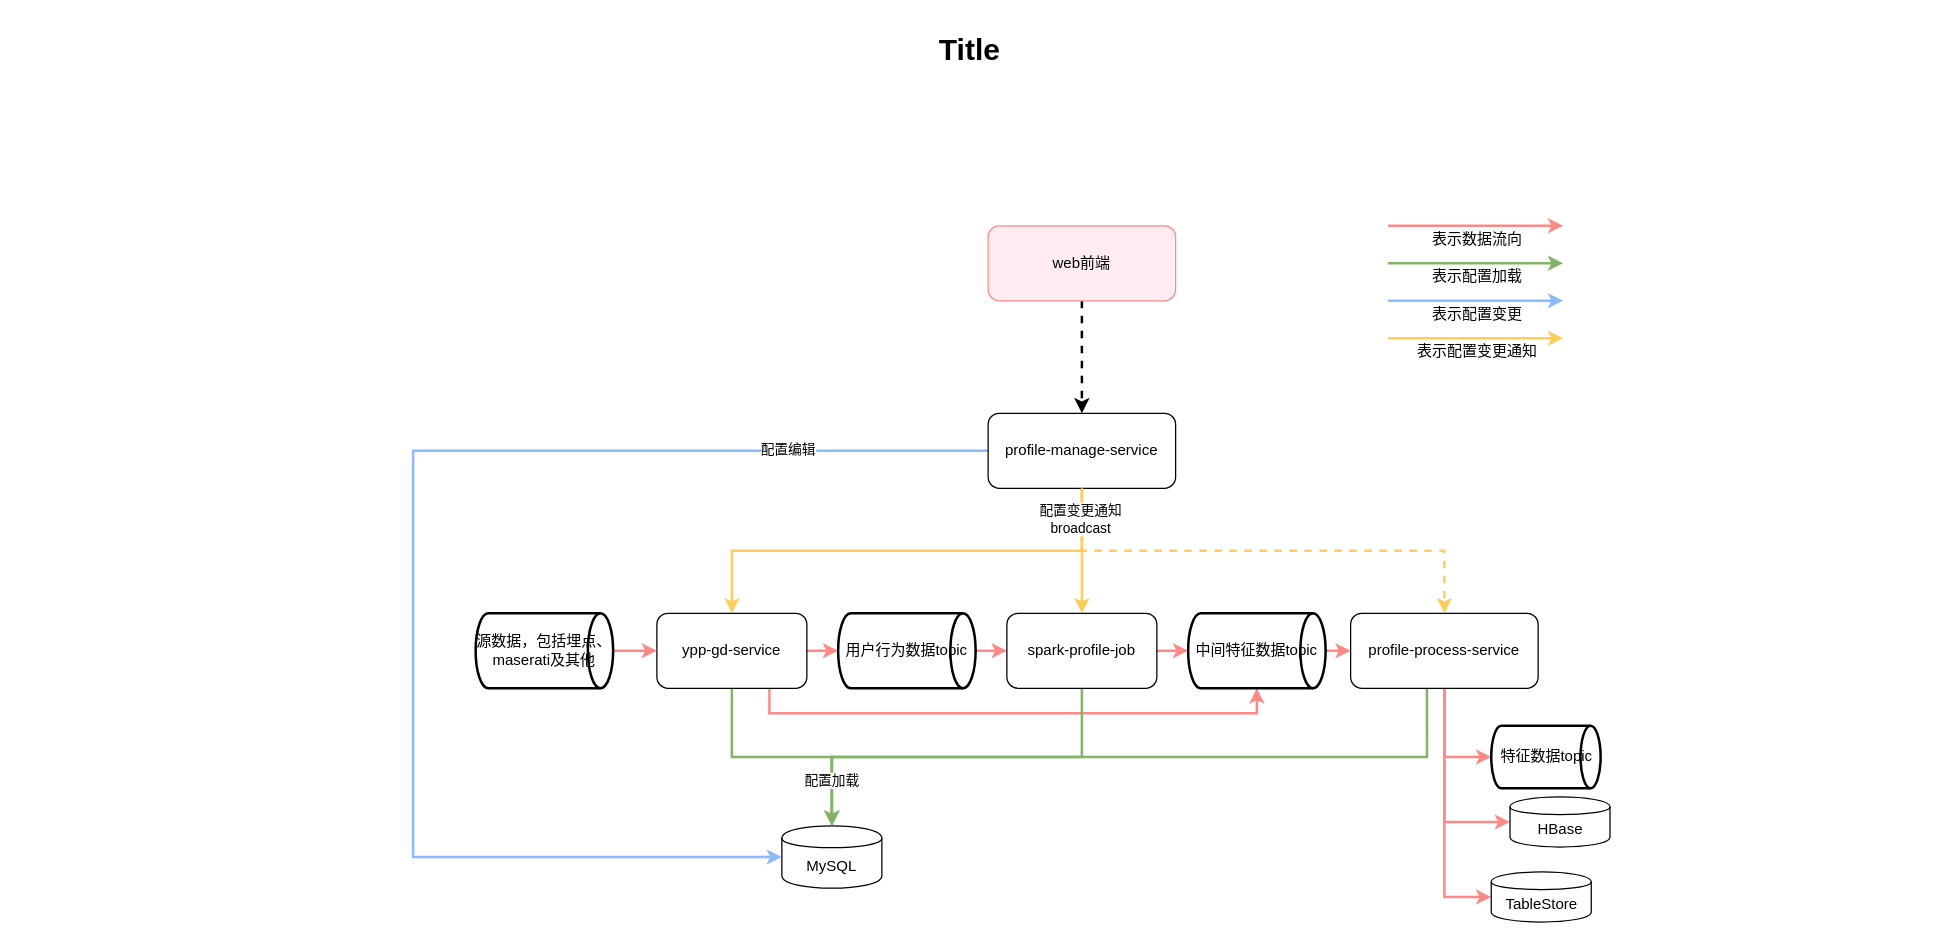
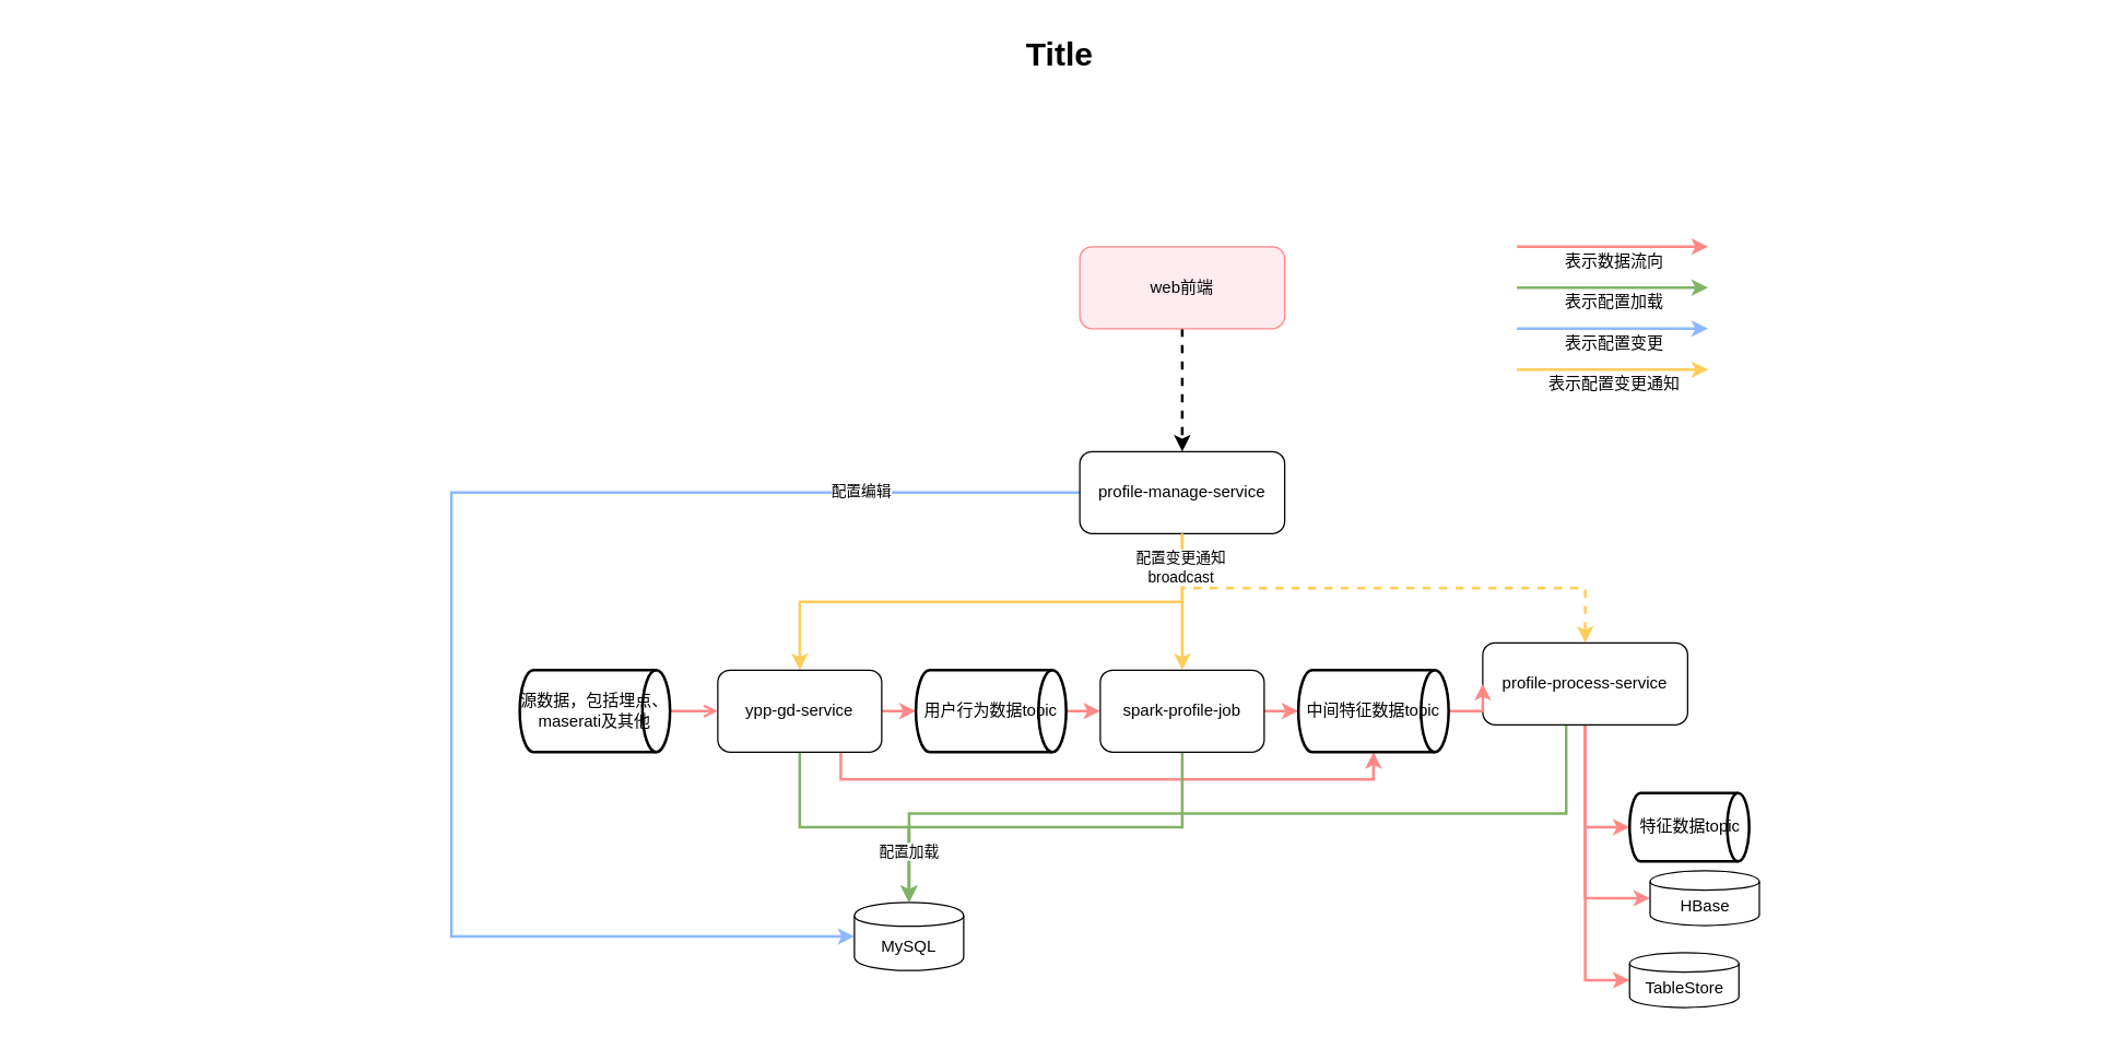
- <mxCell id="32" style="edgeStyle=orthogonalEdgeStyle;rounded=0;orthogonalLoop=1;jettySize=auto;html=1;exitX=1;exitY=0.5;exitDx=0;exitDy=0;exitPerimeter=0;entryX=0;entryY=0.5;entryDx=0;entryDy=0;fillColor=#ff8987;strokeColor=#ff8987;strokeWidth=2;" edge="1" parent="1" source="39" target="13"><mxGeometry relative="1" as="geometry"><mxPoint x="473" y="520" as="sourcePoint" /></mxGeometry></mxCell>
+ <mxCell id="32" style="edgeStyle=orthogonalEdgeStyle;rounded=0;orthogonalLoop=1;jettySize=auto;html=1;exitX=1;exitY=0.5;exitDx=0;exitDy=0;exitPerimeter=0;entryX=0;entryY=0.5;entryDx=0;entryDy=0;fillColor=#ff8987;strokeColor=#ff8987;strokeWidth=2;endArrow=open;" edge="1" parent="1" source="39" target="13"><mxGeometry relative="1" as="geometry"><mxPoint x="473" y="520" as="sourcePoint" /></mxGeometry></mxCell>
- <mxCell id="28" value="profile-process-service" style="rounded=1;whiteSpace=wrap;html=1;" vertex="1" parent="1"><mxGeometry x="1080" y="490" width="150" height="60" as="geometry" /></mxCell>
+ <mxCell id="28" value="profile-process-service" style="rounded=1;whiteSpace=wrap;html=1;" vertex="1" parent="1"><mxGeometry x="1085" y="470" width="150" height="60" as="geometry" /></mxCell>
